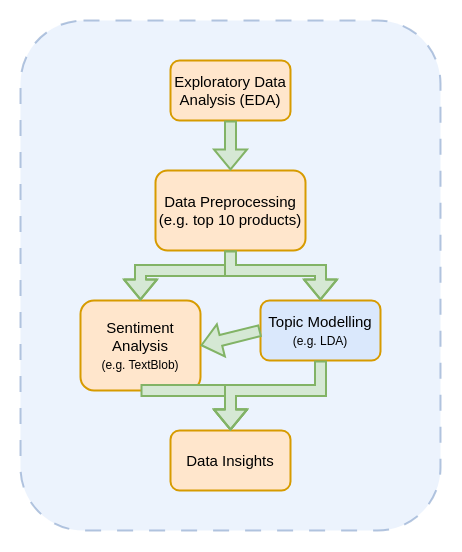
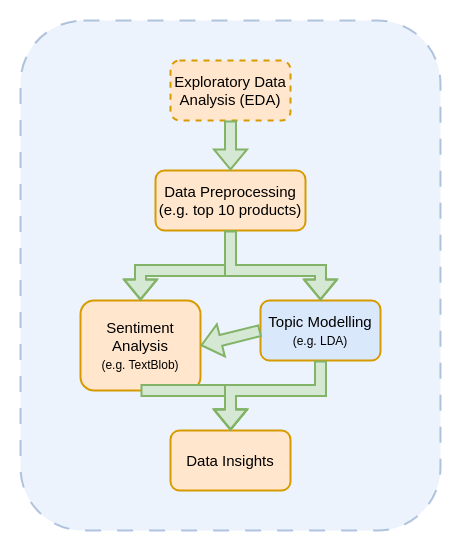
- <mxCell id="3" value="Exploratory Data Analysis (EDA)" style="rounded=1;whiteSpace=wrap;html=1;fillColor=#FFE6CC;strokeColor=#d79b00;strokeWidth=2;fontSize=15;textShadow=0;labelBorderColor=none;labelBackgroundColor=none;" vertex="1" parent="1"><mxGeometry x="170" y="60" width="120" height="60" as="geometry" /></mxCell>
+ <mxCell id="3" value="Exploratory Data Analysis (EDA)" style="rounded=1;whiteSpace=wrap;html=1;fillColor=#FFE6CC;strokeColor=#d79b00;strokeWidth=2;fontSize=15;textShadow=0;labelBorderColor=none;labelBackgroundColor=none;dashed=1;" vertex="1" parent="1"><mxGeometry x="170" y="60" width="120" height="60" as="geometry" /></mxCell>
- <mxCell id="7" value="Data Preprocessing&lt;div&gt;(e.g. top 10 products)&lt;/div&gt;" style="rounded=1;whiteSpace=wrap;html=1;fillColor=#FFE6CC;strokeColor=#d79b00;strokeWidth=2;fontSize=15;textShadow=0;labelBorderColor=none;labelBackgroundColor=none;" vertex="1" parent="1"><mxGeometry x="155" y="170" width="150" height="80" as="geometry" /></mxCell>
+ <mxCell id="7" value="Data Preprocessing&lt;div&gt;(e.g. top 10 products)&lt;/div&gt;" style="rounded=1;whiteSpace=wrap;html=1;fillColor=#FFE6CC;strokeColor=#d79b00;strokeWidth=2;fontSize=15;textShadow=0;labelBorderColor=none;labelBackgroundColor=none;" vertex="1" parent="1"><mxGeometry x="155" y="170" width="150" height="60" as="geometry" /></mxCell>
